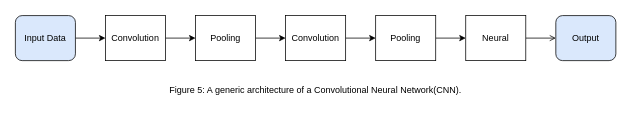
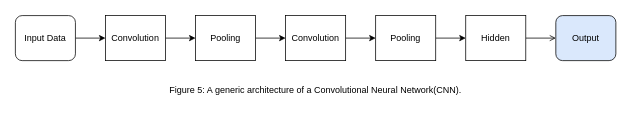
- <mxCell id="3" value="Input Data" style="rounded=1;whiteSpace=wrap;html=1;fillColor=#dae8fc;" vertex="1" parent="1"><mxGeometry x="20" y="20" width="80" height="60" as="geometry" /></mxCell>
+ <mxCell id="3" value="Input Data" style="rounded=1;whiteSpace=wrap;html=1;" vertex="1" parent="1"><mxGeometry x="20" y="20" width="80" height="60" as="geometry" /></mxCell>
- <mxCell id="14" value="Neural" style="rounded=0;whiteSpace=wrap;html=1;" vertex="1" parent="1"><mxGeometry x="620" y="20" width="80" height="60" as="geometry" /></mxCell>
+ <mxCell id="14" value="Hidden" style="rounded=0;whiteSpace=wrap;html=1;" vertex="1" parent="1"><mxGeometry x="620" y="20" width="80" height="60" as="geometry" /></mxCell>
